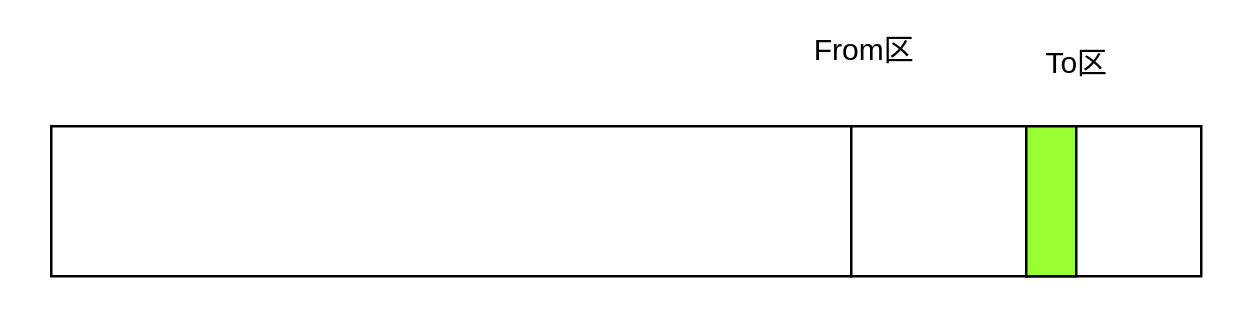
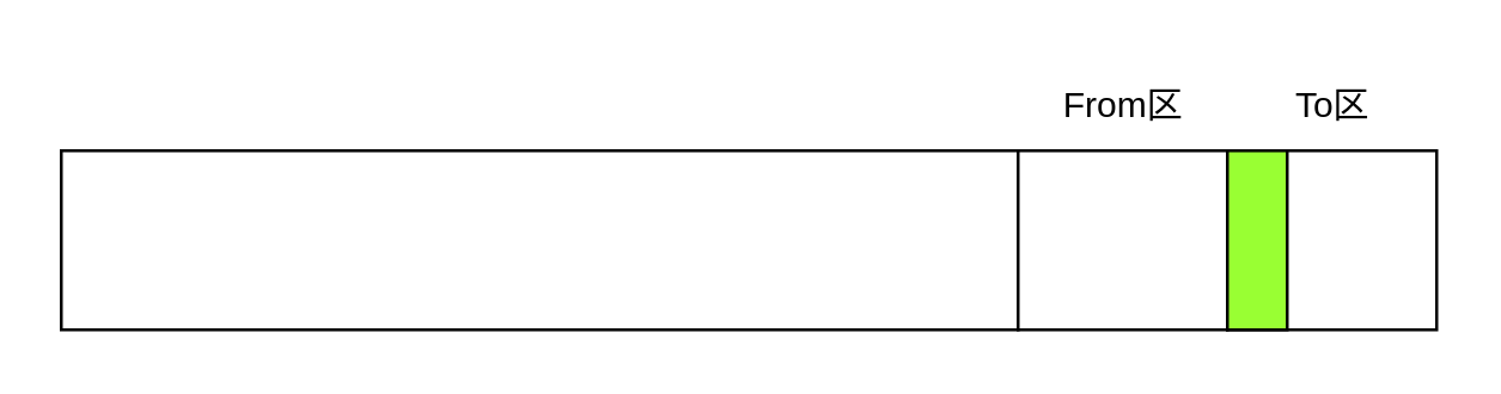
- <mxCell id="4" value="From区" style="text;html=1;strokeColor=none;fillColor=none;align=center;verticalAlign=middle;whiteSpace=wrap;rounded=0;fontColor=#000000;" parent="1" vertex="1"><mxGeometry x="322.5" y="5" width="45" height="30" as="geometry" /></mxCell>
+ <mxCell id="4" value="From区" style="text;html=1;strokeColor=none;fillColor=none;align=center;verticalAlign=middle;whiteSpace=wrap;rounded=0;fontColor=#000000;" parent="1" vertex="1"><mxGeometry x="352.5" y="20" width="45" height="30" as="geometry" /></mxCell>
- <mxCell id="6" value="To区" style="text;html=1;strokeColor=none;fillColor=none;align=center;verticalAlign=middle;whiteSpace=wrap;rounded=0;fontColor=#000000;" parent="1" vertex="1"><mxGeometry x="407.5" y="10" width="45" height="30" as="geometry" /></mxCell>
+ <mxCell id="6" value="To区" style="text;html=1;strokeColor=none;fillColor=none;align=center;verticalAlign=middle;whiteSpace=wrap;rounded=0;fontColor=#000000;" parent="1" vertex="1"><mxGeometry x="422.5" y="20" width="45" height="30" as="geometry" /></mxCell>
